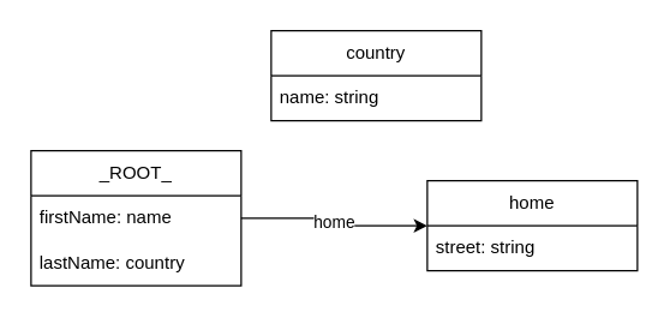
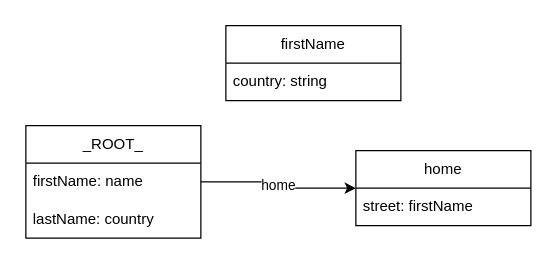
- <mxCell id="8" value="country" style="swimlane;fontStyle=0;childLayout=stackLayout;horizontal=1;startSize=30;horizontalStack=0;resizeParent=1;resizeParentMax=0;resizeLast=0;collapsible=1;marginBottom=0;whiteSpace=wrap;html=1;" parent="1" vertex="1"><mxGeometry x="180" y="20" width="140" height="60" as="geometry" /></mxCell>
+ <mxCell id="8" value="firstName" style="swimlane;fontStyle=0;childLayout=stackLayout;horizontal=1;startSize=30;horizontalStack=0;resizeParent=1;resizeParentMax=0;resizeLast=0;collapsible=1;marginBottom=0;whiteSpace=wrap;html=1;" parent="1" vertex="1"><mxGeometry x="180" y="20" width="140" height="60" as="geometry" /></mxCell>
- <mxCell id="9" value="name: string" style="text;strokeColor=none;fillColor=none;align=left;verticalAlign=middle;spacingLeft=4;spacingRight=4;overflow=hidden;points=[[0,0.5],[1,0.5]];portConstraint=eastwest;rotatable=0;whiteSpace=wrap;html=1;" parent="8" vertex="1"><mxGeometry y="30" width="140" height="30" as="geometry" /></mxCell>
+ <mxCell id="9" value="country: string" style="text;strokeColor=none;fillColor=none;align=left;verticalAlign=middle;spacingLeft=4;spacingRight=4;overflow=hidden;points=[[0,0.5],[1,0.5]];portConstraint=eastwest;rotatable=0;whiteSpace=wrap;html=1;" parent="8" vertex="1"><mxGeometry y="30" width="140" height="30" as="geometry" /></mxCell>
- <mxCell id="7" value="street: string" style="text;strokeColor=none;fillColor=none;align=left;verticalAlign=middle;spacingLeft=4;spacingRight=4;overflow=hidden;points=[[0,0.5],[1,0.5]];portConstraint=eastwest;rotatable=0;whiteSpace=wrap;html=1;" parent="6" vertex="1"><mxGeometry y="30" width="140" height="30" as="geometry" /></mxCell>
+ <mxCell id="7" value="street: firstName" style="text;strokeColor=none;fillColor=none;align=left;verticalAlign=middle;spacingLeft=4;spacingRight=4;overflow=hidden;points=[[0,0.5],[1,0.5]];portConstraint=eastwest;rotatable=0;whiteSpace=wrap;html=1;" parent="6" vertex="1"><mxGeometry y="30" width="140" height="30" as="geometry" /></mxCell>
